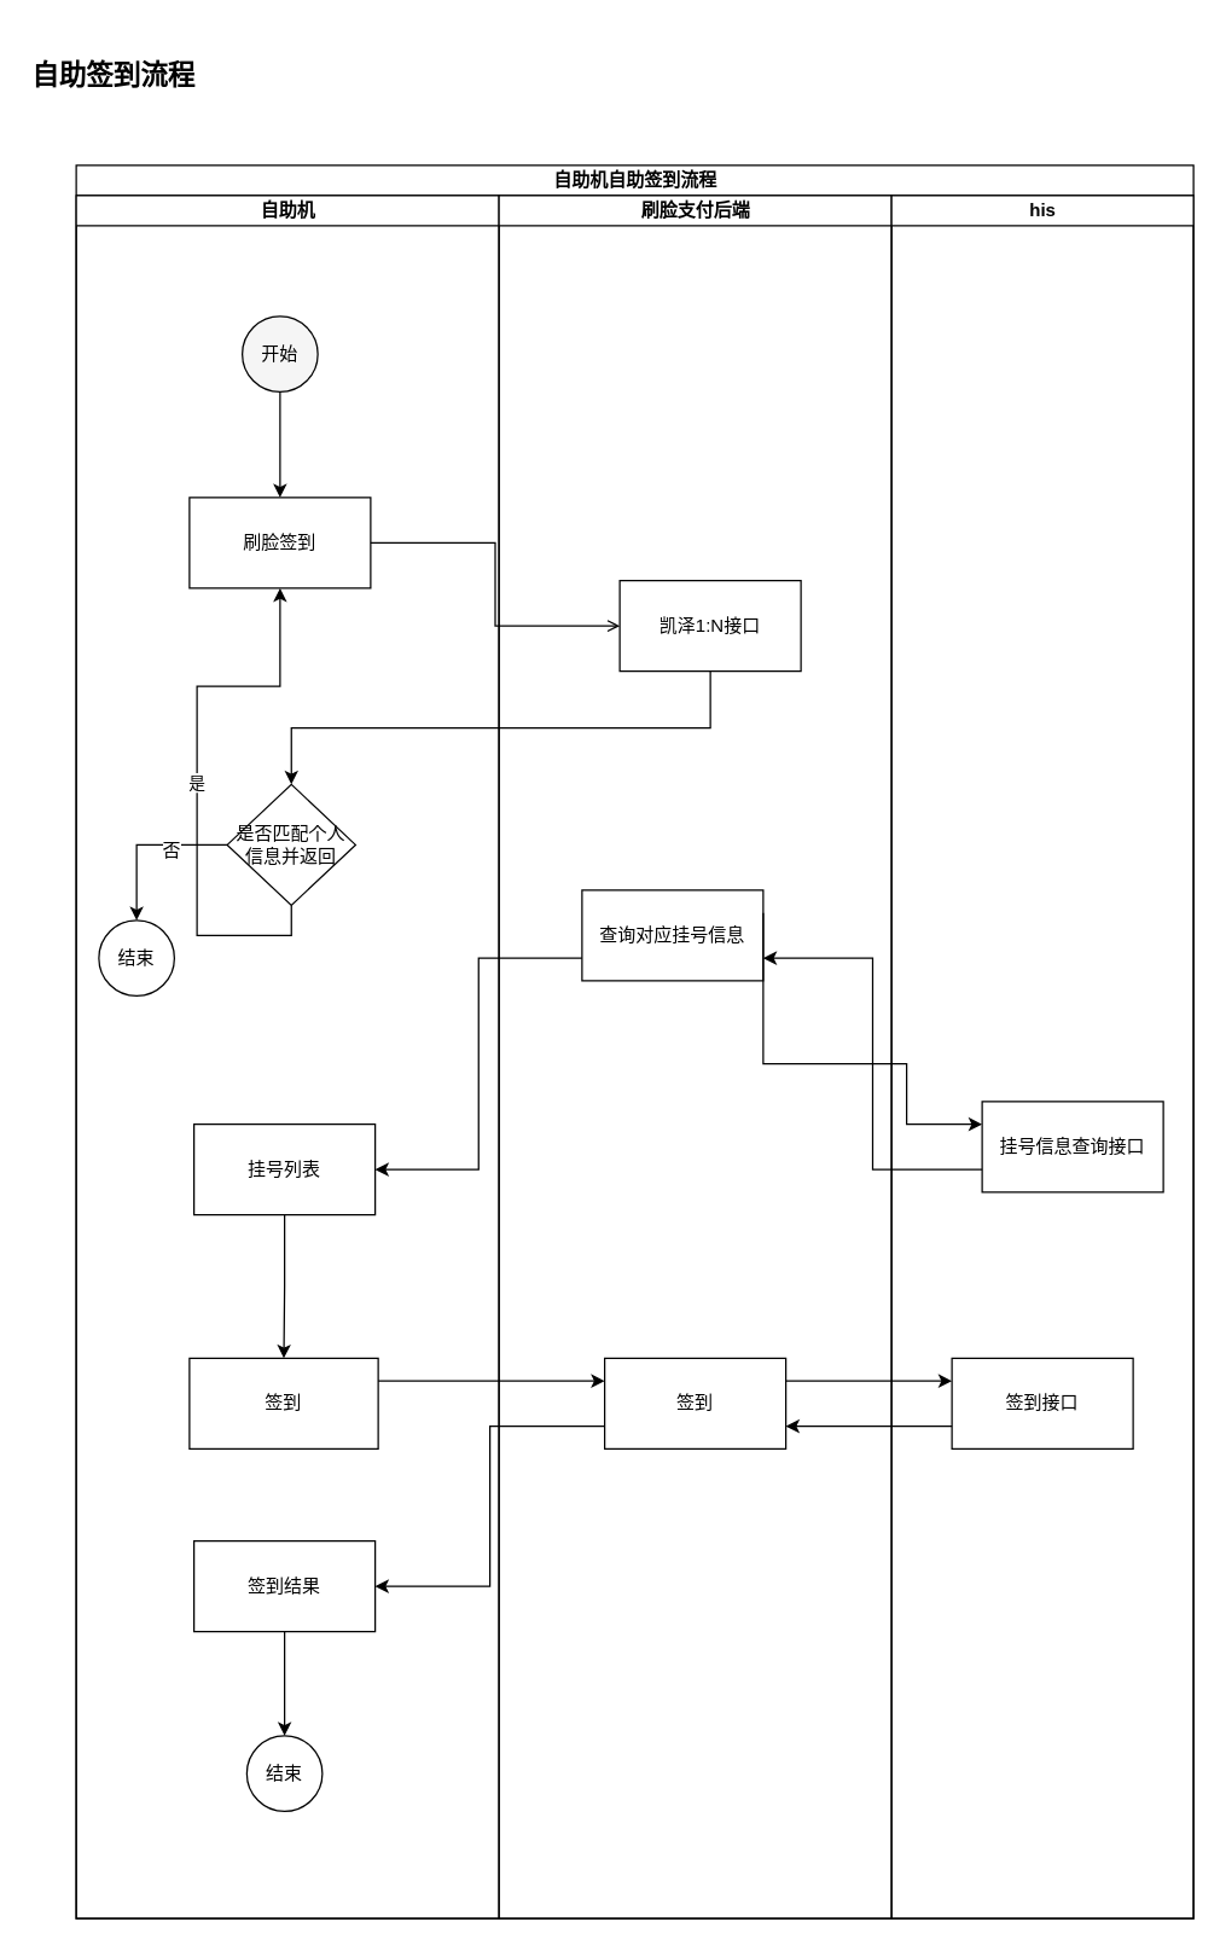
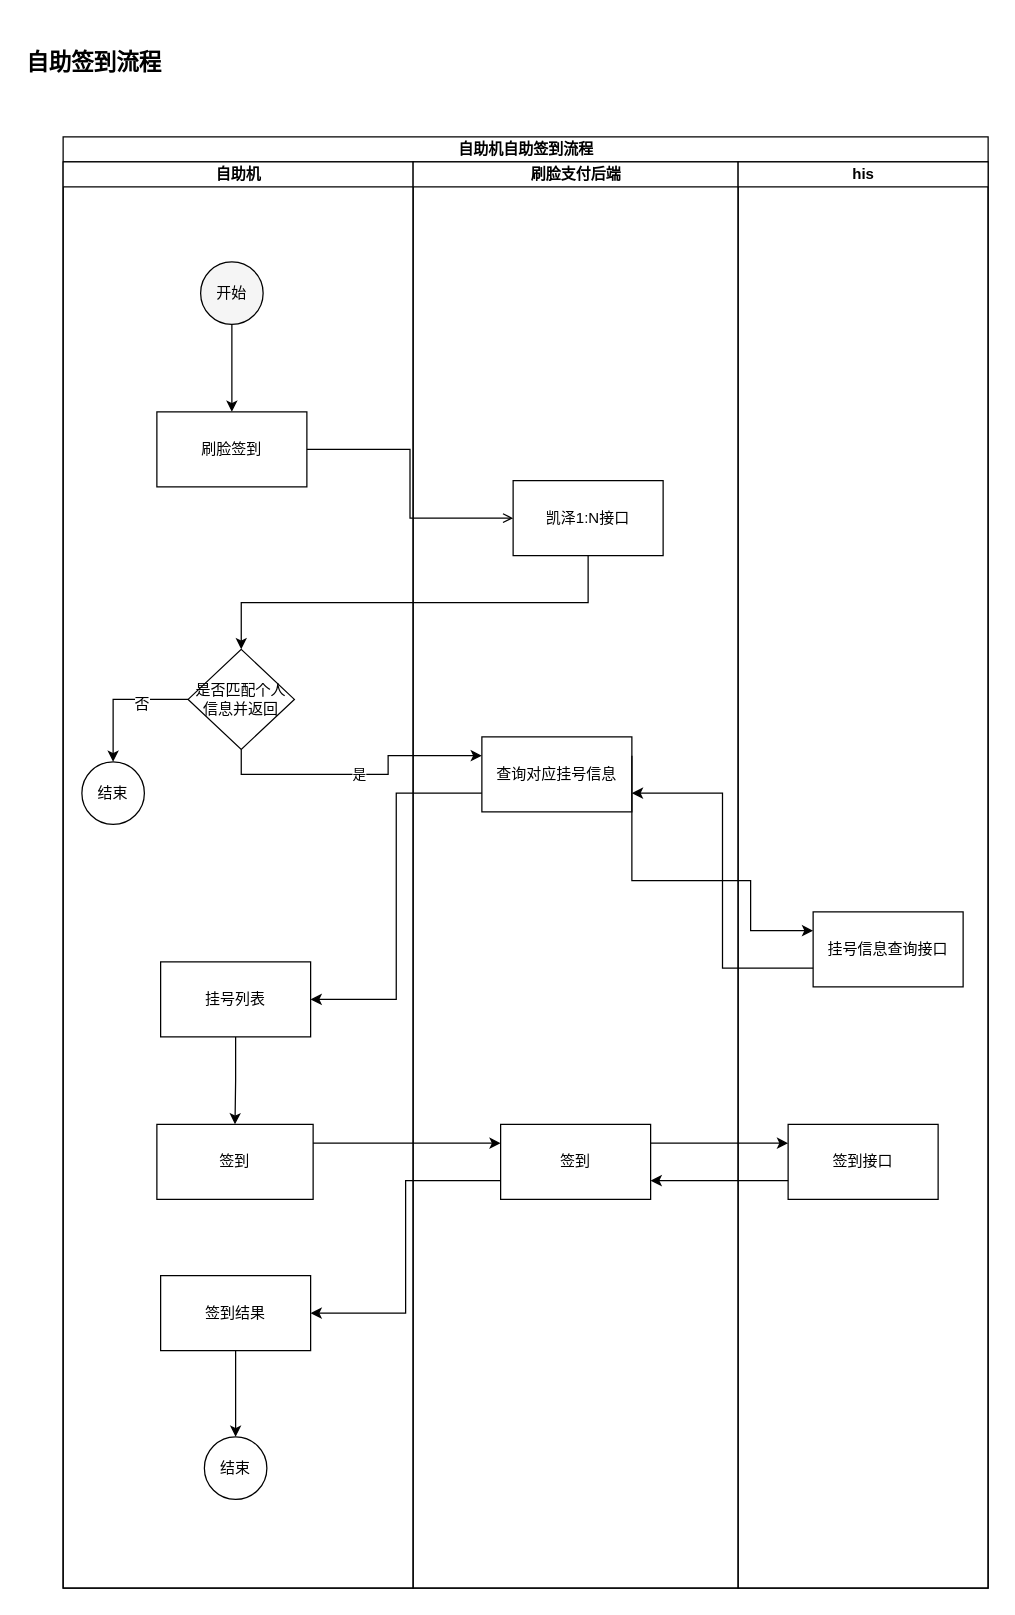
- <mxCell id="27" value="是" style="edgeStyle=orthogonalEdgeStyle;rounded=0;orthogonalLoop=1;jettySize=auto;html=1;exitX=0.5;exitY=1;exitDx=0;exitDy=0;" edge="1" parent="3" source="10" target="7"><mxGeometry relative="1" as="geometry"><mxPoint x="138" y="510" as="targetPoint" /></mxGeometry></mxCell>
+ <mxCell id="27" value="是" style="edgeStyle=orthogonalEdgeStyle;rounded=0;orthogonalLoop=1;jettySize=auto;html=1;exitX=0.5;exitY=1;exitDx=0;exitDy=0;entryX=0;entryY=0.25;entryDx=0;entryDy=0;" edge="1" parent="3" source="10" target="20"><mxGeometry relative="1" as="geometry"><mxPoint x="138" y="510" as="targetPoint" /></mxGeometry></mxCell>
- <mxCell id="13" value="挂号列表" style="rounded=0;whiteSpace=wrap;html=1;fillColor=#FFFFFF;" vertex="1" parent="4"><mxGeometry x="78" y="615" width="120" height="60" as="geometry" /></mxCell>
+ <mxCell id="13" value="挂号列表" style="rounded=0;whiteSpace=wrap;html=1;fillColor=#FFFFFF;" vertex="1" parent="4"><mxGeometry x="78" y="640" width="120" height="60" as="geometry" /></mxCell>
